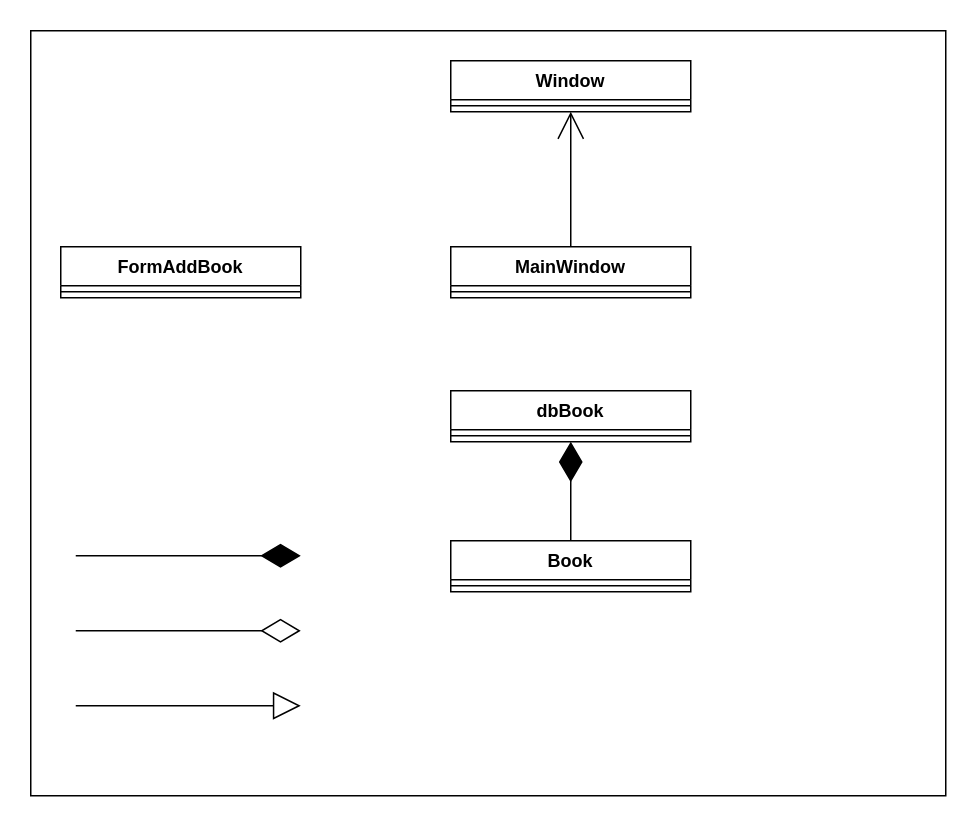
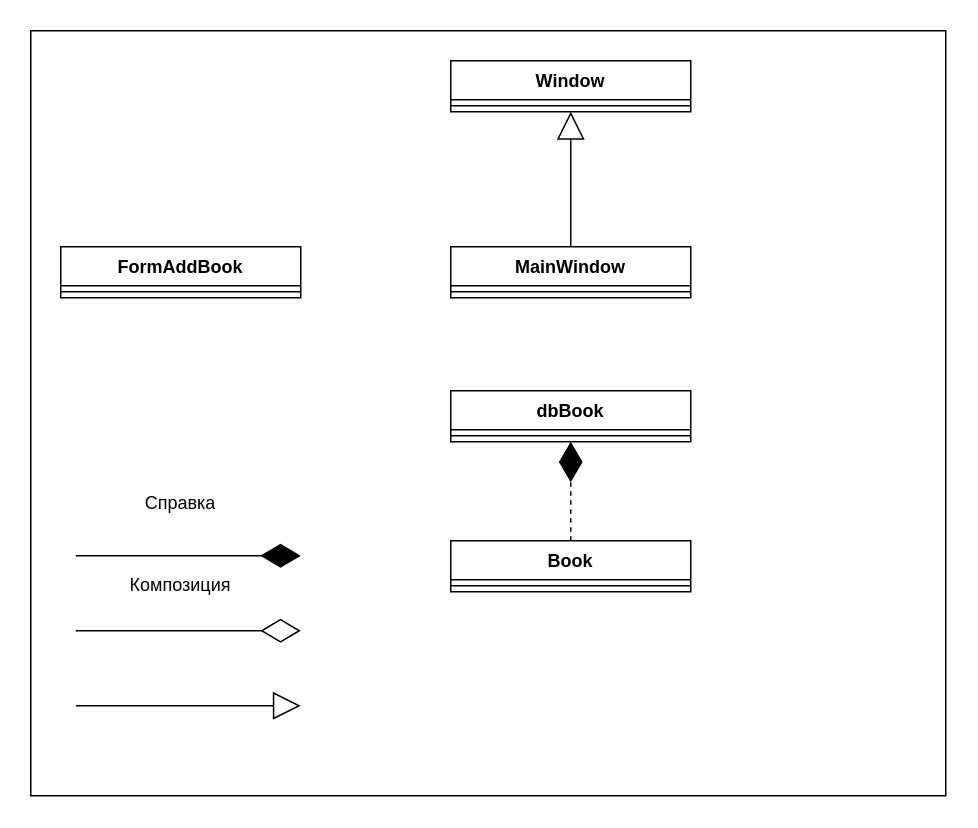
- <mxCell id="14" value="" style="endArrow=open;endSize=16;endFill=0;html=1;rounded=0;entryX=0.5;entryY=1;entryDx=0;entryDy=0;exitX=0.5;exitY=0;exitDx=0;exitDy=0;" edge="1" parent="1" source="3" target="11"><mxGeometry width="160" relative="1" as="geometry"><mxPoint x="90" y="330" as="sourcePoint" /><mxPoint x="250" y="330" as="targetPoint" /></mxGeometry></mxCell>
+ <mxCell id="14" value="" style="endArrow=block;endSize=16;endFill=0;html=1;rounded=0;entryX=0.5;entryY=1;entryDx=0;entryDy=0;exitX=0.5;exitY=0;exitDx=0;exitDy=0;" edge="1" parent="1" source="3" target="11"><mxGeometry width="160" relative="1" as="geometry"><mxPoint x="90" y="330" as="sourcePoint" /><mxPoint x="250" y="330" as="targetPoint" /></mxGeometry></mxCell>
+ <mxCell id="16" value="Справка" style="text;html=1;strokeColor=none;fillColor=none;align=center;verticalAlign=middle;whiteSpace=wrap;rounded=0;" vertex="1" parent="1"><mxGeometry x="90" y="320" width="60" height="30" as="geometry" /></mxCell>
- <mxCell id="13" value="" style="endArrow=diamondThin;endFill=1;endSize=24;html=1;rounded=0;entryX=0.5;entryY=1;entryDx=0;entryDy=0;exitX=0.5;exitY=0;exitDx=0;exitDy=0;" edge="1" parent="1" source="9" target="5"><mxGeometry width="160" relative="1" as="geometry"><mxPoint x="90" y="430" as="sourcePoint" /><mxPoint x="250" y="430" as="targetPoint" /></mxGeometry></mxCell>
+ <mxCell id="13" value="" style="endArrow=diamondThin;endFill=1;endSize=24;html=1;rounded=0;entryX=0.5;entryY=1;entryDx=0;entryDy=0;exitX=0.5;exitY=0;exitDx=0;exitDy=0;dashed=1;" edge="1" parent="1" source="9" target="5"><mxGeometry width="160" relative="1" as="geometry"><mxPoint x="90" y="430" as="sourcePoint" /><mxPoint x="250" y="430" as="targetPoint" /></mxGeometry></mxCell>
+ <mxCell id="17" value="Композиция" style="text;html=1;strokeColor=none;fillColor=none;align=center;verticalAlign=middle;whiteSpace=wrap;rounded=0;" vertex="1" parent="1"><mxGeometry x="90" y="375" width="60" height="30" as="geometry" /></mxCell>
